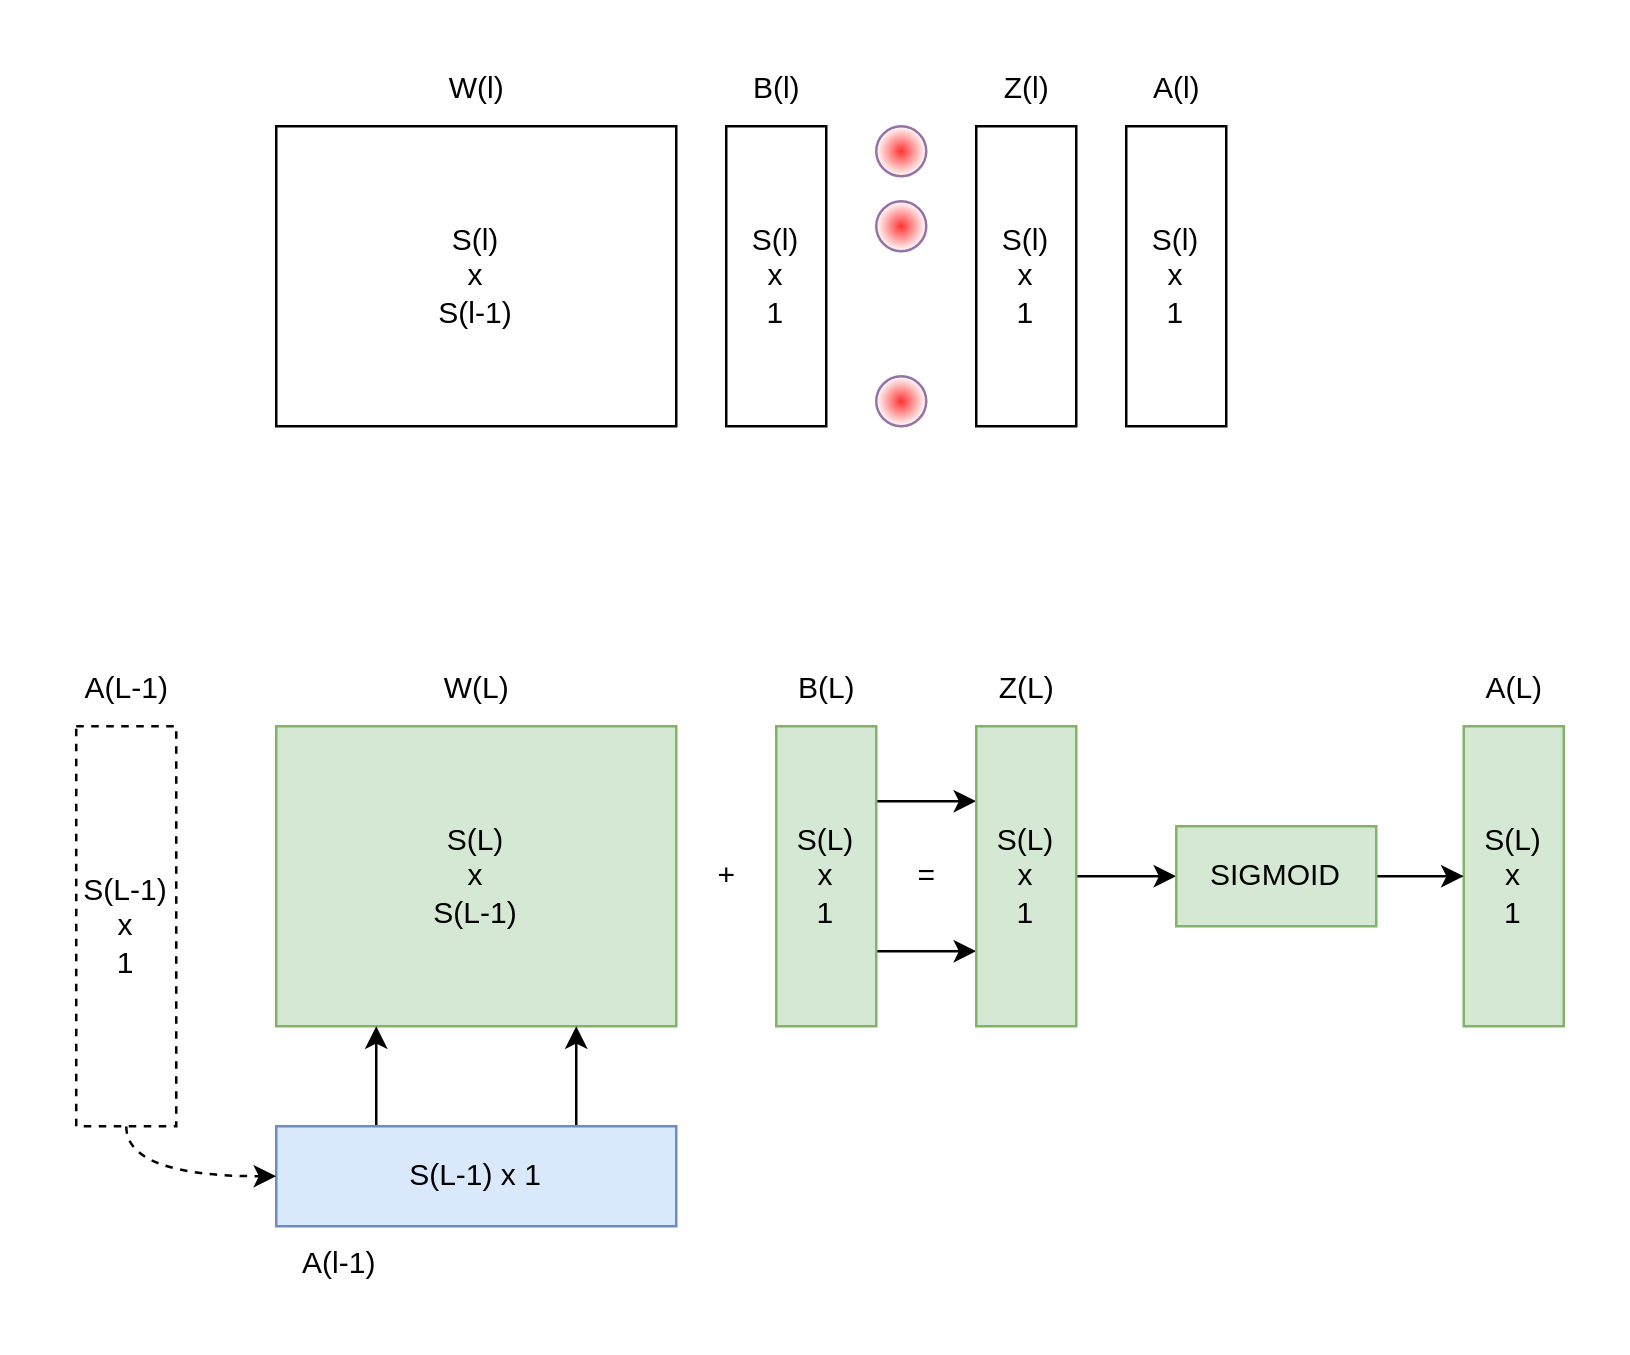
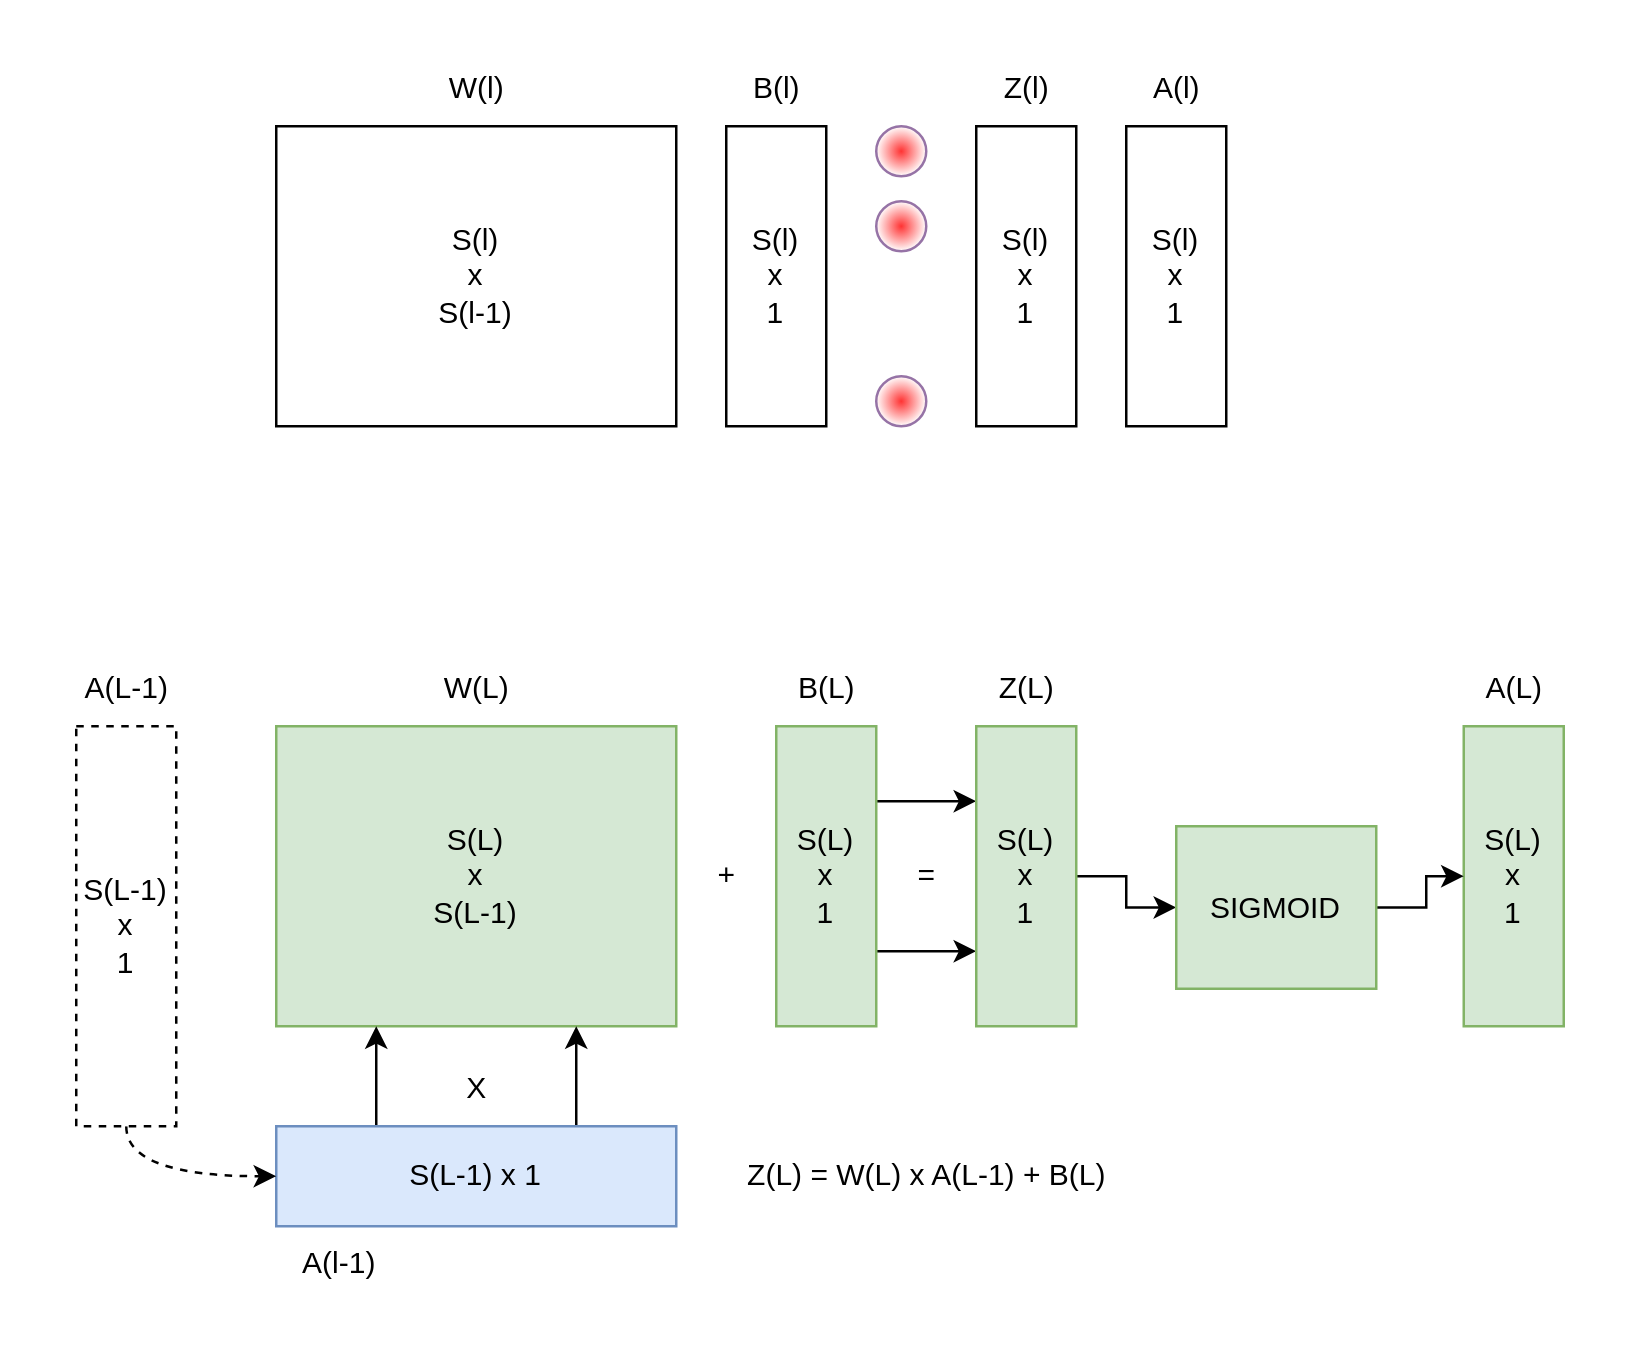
- <mxCell id="35" value="SIGMOID" style="rounded=0;whiteSpace=wrap;html=1;fillColor=#d5e8d4;strokeColor=#82b366;" parent="1" vertex="1"><mxGeometry x="470" y="330" width="80" height="40" as="geometry" /></mxCell>
+ <mxCell id="35" value="SIGMOID" style="rounded=0;whiteSpace=wrap;html=1;fillColor=#d5e8d4;strokeColor=#82b366;" parent="1" vertex="1"><mxGeometry x="470" y="330" width="80" height="65" as="geometry" /></mxCell>
+ <mxCell id="21" value="X" style="text;html=1;align=center;verticalAlign=middle;resizable=0;points=[];autosize=1;strokeColor=none;fillColor=none;" parent="1" vertex="1"><mxGeometry x="175" y="420" width="30" height="30" as="geometry" /></mxCell>
+ <mxCell id="27" value="Z(L) = W(L) x A(L-1) + B(L)" style="text;html=1;align=center;verticalAlign=middle;resizable=0;points=[];autosize=1;strokeColor=none;fillColor=none;" parent="1" vertex="1"><mxGeometry x="285" y="455" width="170" height="30" as="geometry" /></mxCell>
